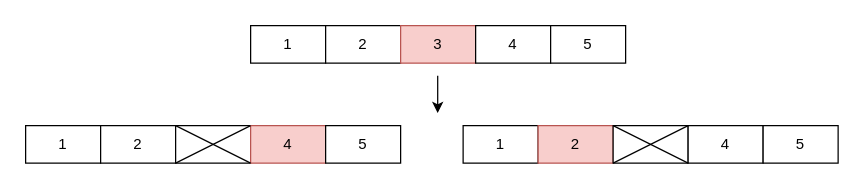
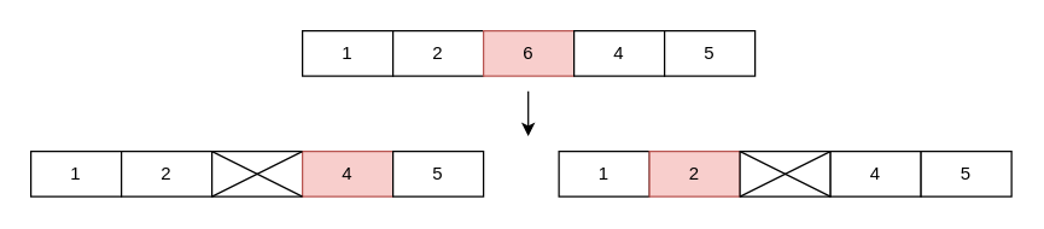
- <mxCell id="4" value="3" style="rounded=0;whiteSpace=wrap;html=1;fillColor=#f8cecc;strokeColor=#b85450;" vertex="1" parent="1"><mxGeometry x="320" y="20" width="60" height="30" as="geometry" /></mxCell>
+ <mxCell id="4" value="6" style="rounded=0;whiteSpace=wrap;html=1;fillColor=#f8cecc;strokeColor=#b85450;" vertex="1" parent="1"><mxGeometry x="320" y="20" width="60" height="30" as="geometry" /></mxCell>
